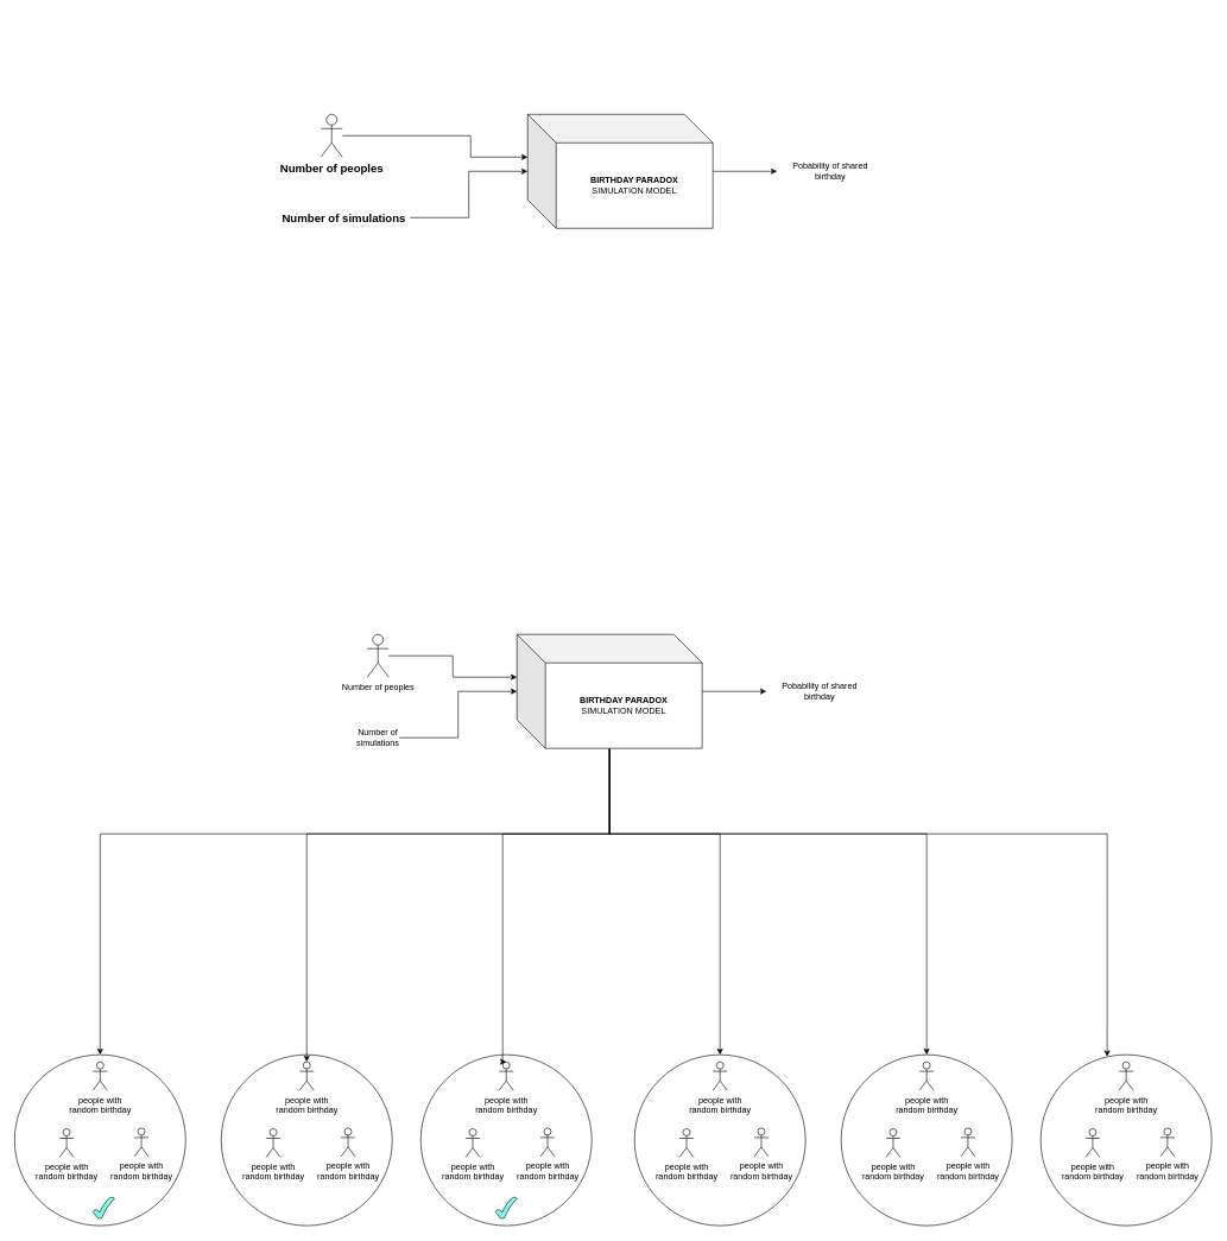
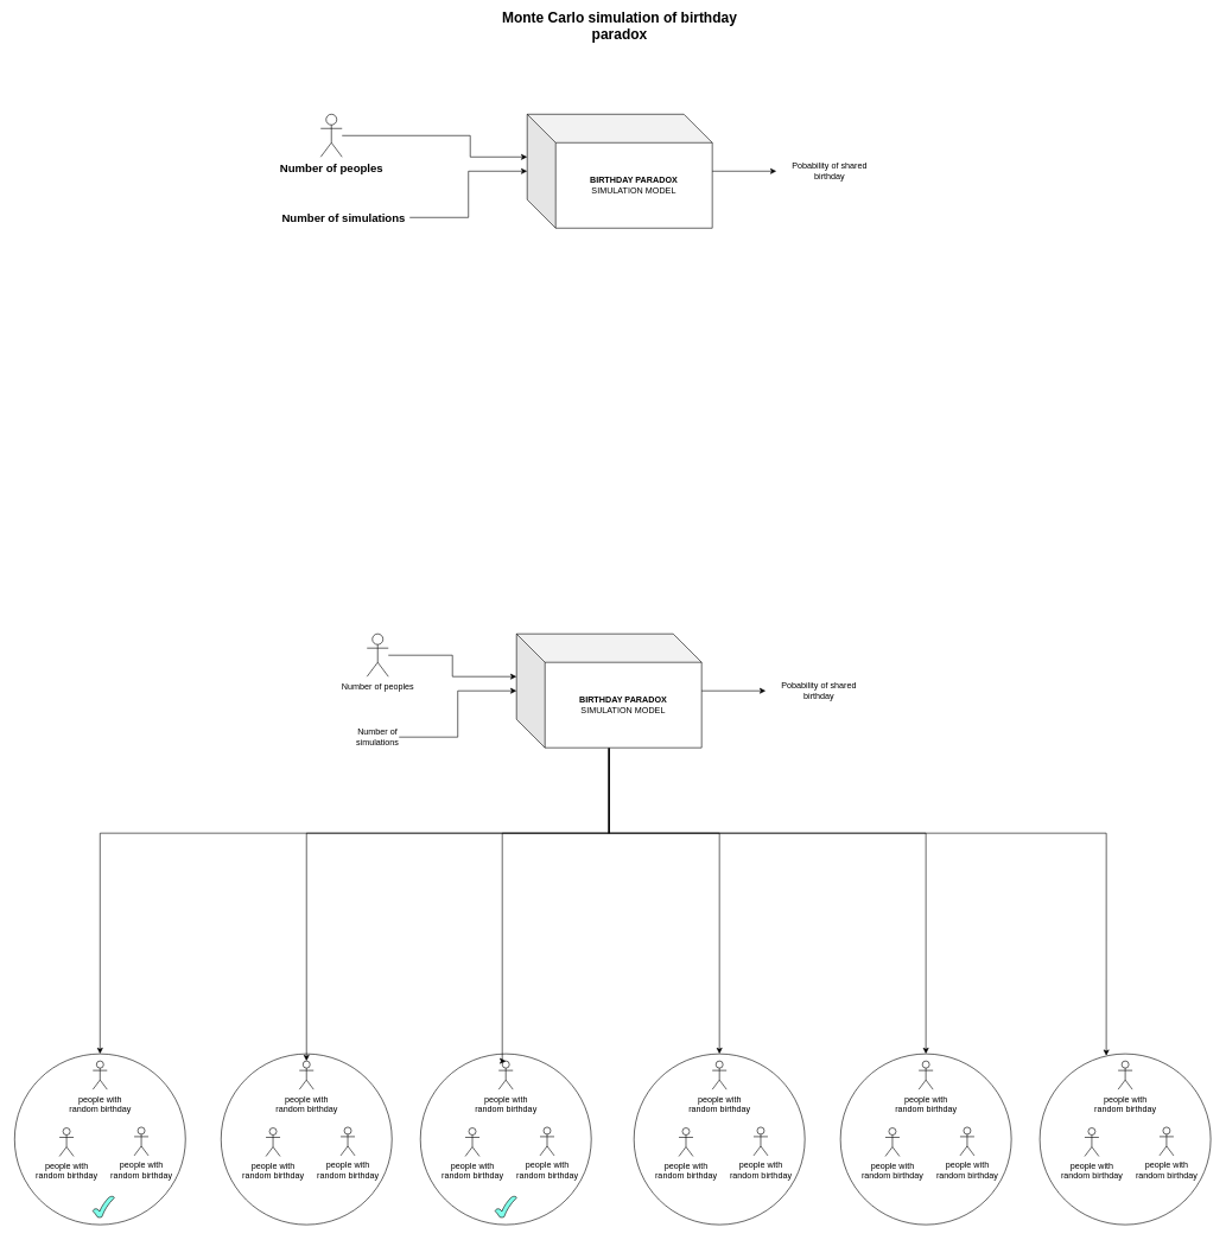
+ <mxCell id="54" value="&lt;b&gt;&lt;font style=&quot;font-size: 20px;&quot;&gt;Monte Carlo simulation of birthday paradox&lt;/font&gt;&lt;/b&gt;" style="text;html=1;strokeColor=none;fillColor=none;align=center;verticalAlign=middle;whiteSpace=wrap;rounded=0;" parent="1" vertex="1"><mxGeometry x="670" y="20" width="400" height="30" as="geometry" /></mxCell>
